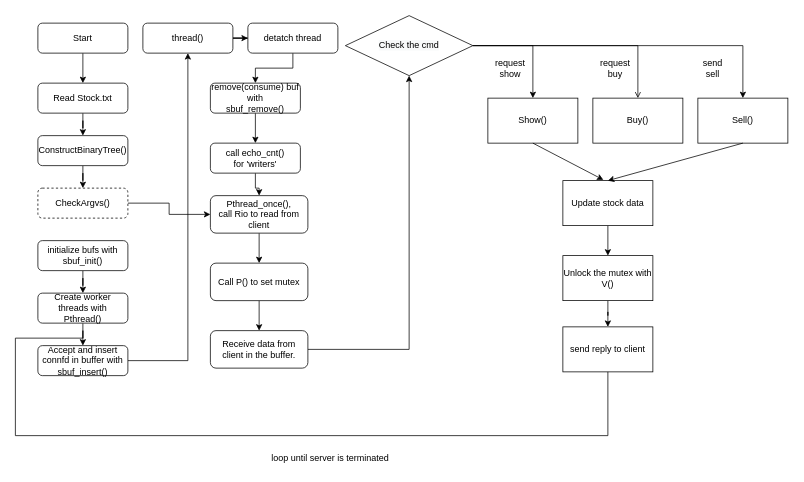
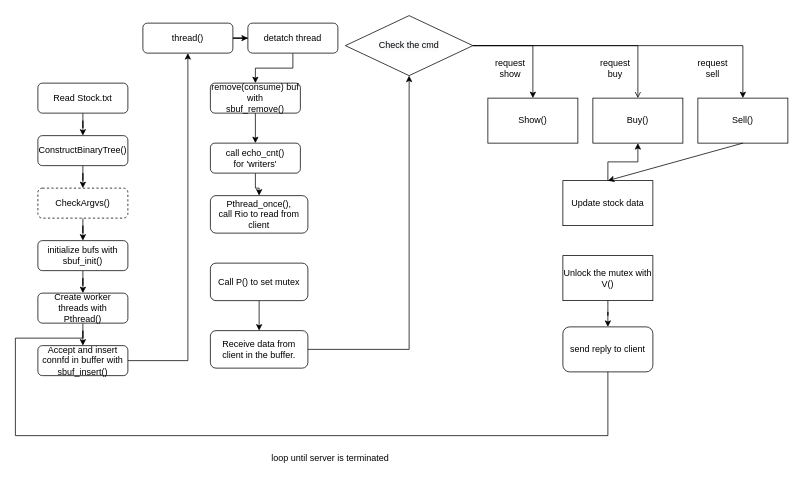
- <mxCell id="3" value="Start" style="rounded=1;whiteSpace=wrap;html=1;fontSize=12;glass=0;strokeWidth=1;shadow=0;" parent="1" vertex="1"><mxGeometry x="50" y="30" width="120" height="40" as="geometry" /></mxCell>
- <mxCell id="39" value="send sell" style="text;html=1;strokeColor=none;fillColor=none;align=center;verticalAlign=middle;whiteSpace=wrap;rounded=0;" vertex="1" parent="1"><mxGeometry x="930" y="80" width="40" height="20" as="geometry" /></mxCell>
+ <mxCell id="39" value="request sell" style="text;html=1;strokeColor=none;fillColor=none;align=center;verticalAlign=middle;whiteSpace=wrap;rounded=0;" vertex="1" parent="1"><mxGeometry x="930" y="80" width="40" height="20" as="geometry" /></mxCell>
- <mxCell id="2" value="" style="edgeStyle=orthogonalEdgeStyle;rounded=0;orthogonalLoop=1;jettySize=auto;html=1;" edge="1" parent="1" source="3" target="5"><mxGeometry relative="1" as="geometry" /></mxCell>
- <mxCell id="45" value="" style="endArrow=classic;html=1;entryX=0.45;entryY=-0.017;entryDx=0;entryDy=0;entryPerimeter=0;exitX=0.5;exitY=1;exitDx=0;exitDy=0;" edge="1" parent="1" source="36" target="41"><mxGeometry width="50" height="50" relative="1" as="geometry"><mxPoint x="750" y="270" as="sourcePoint" /><mxPoint x="800" y="220" as="targetPoint" /></mxGeometry></mxCell>
- <mxCell id="8" value="" style="edgeStyle=orthogonalEdgeStyle;rounded=0;orthogonalLoop=1;jettySize=auto;html=1;" edge="1" parent="1" source="9" target="25"><mxGeometry relative="1" as="geometry" /></mxCell>
+ <mxCell id="8" value="" style="edgeStyle=orthogonalEdgeStyle;rounded=0;orthogonalLoop=1;jettySize=auto;html=1;" edge="1" parent="1" source="9" target="11"><mxGeometry relative="1" as="geometry" /></mxCell>
- <mxCell id="40" value="" style="edgeStyle=orthogonalEdgeStyle;rounded=0;orthogonalLoop=1;jettySize=auto;html=1;" edge="1" parent="1" source="41" target="43"><mxGeometry relative="1" as="geometry" /></mxCell>
+ <mxCell id="40" value="" style="edgeStyle=orthogonalEdgeStyle;rounded=0;orthogonalLoop=1;jettySize=auto;html=1;" edge="1" parent="1" source="41" target="34"><mxGeometry relative="1" as="geometry" /></mxCell>
- <mxCell id="24" value="" style="edgeStyle=orthogonalEdgeStyle;rounded=0;orthogonalLoop=1;jettySize=auto;html=1;" edge="1" parent="1" source="25" target="27"><mxGeometry relative="1" as="geometry" /></mxCell>
- <mxCell id="44" value="send reply to client" style="rounded=0;whiteSpace=wrap;html=1;" vertex="1" parent="1"><mxGeometry x="750" y="435" width="120" height="60" as="geometry" /></mxCell>
+ <mxCell id="44" value="send reply to client" style="whiteSpace=wrap;html=1;rounded=1;" vertex="1" parent="1"><mxGeometry x="750" y="435" width="120" height="60" as="geometry" /></mxCell>
